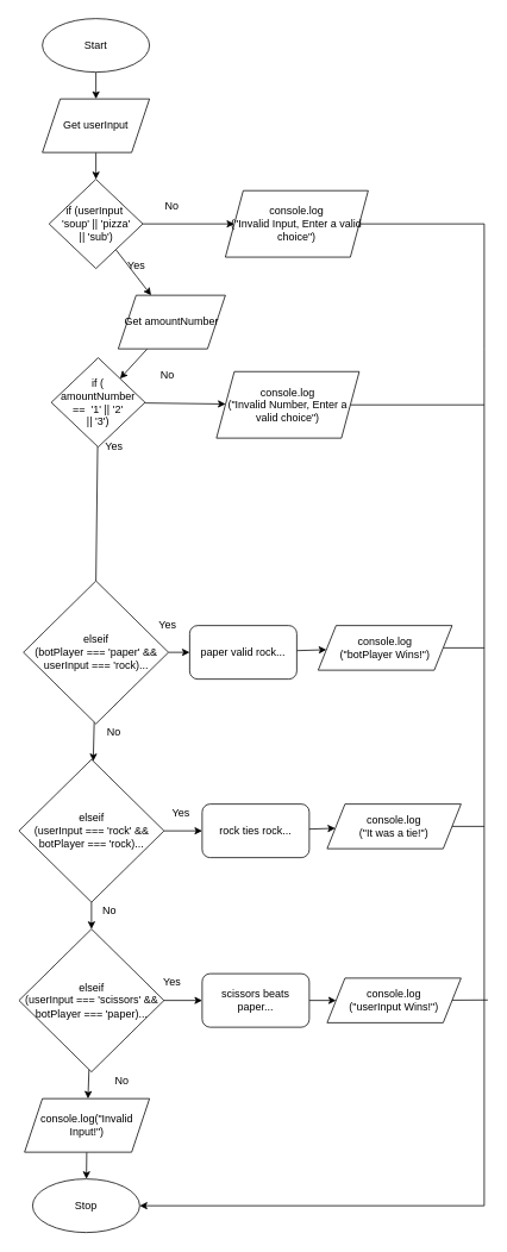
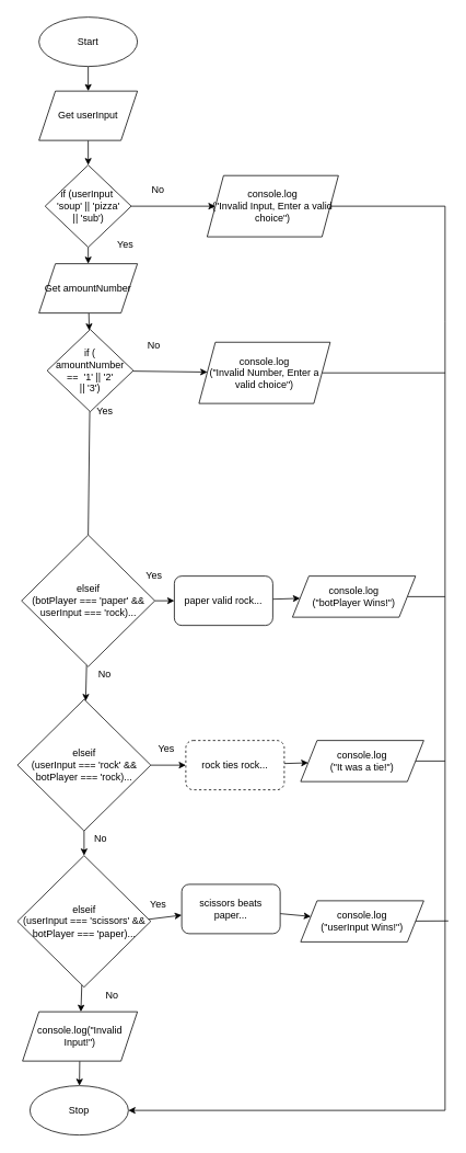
- <mxCell id="44" value="Get amountNumber" style="shape=parallelogram;perimeter=parallelogramPerimeter;whiteSpace=wrap;html=1;fixedSize=1;" vertex="1" parent="1"><mxGeometry x="132" y="330" width="120" height="60" as="geometry" /></mxCell>
+ <mxCell id="44" value="Get amountNumber" style="shape=parallelogram;perimeter=parallelogramPerimeter;whiteSpace=wrap;html=1;fixedSize=1;" vertex="1" parent="1"><mxGeometry x="47" y="320" width="120" height="60" as="geometry" /></mxCell>
- <mxCell id="30" value="rock ties rock..." style="rounded=1;whiteSpace=wrap;html=1;" parent="1" vertex="1"><mxGeometry x="226" y="900" width="120" height="60" as="geometry" /></mxCell>
+ <mxCell id="30" value="rock ties rock..." style="rounded=1;whiteSpace=wrap;html=1;dashed=1;" parent="1" vertex="1"><mxGeometry x="226" y="900" width="120" height="60" as="geometry" /></mxCell>
- <mxCell id="32" value="scissors beats paper..." style="rounded=1;whiteSpace=wrap;html=1;" parent="1" vertex="1"><mxGeometry x="226" y="1090" width="120" height="60" as="geometry" /></mxCell>
+ <mxCell id="32" value="scissors beats paper..." style="rounded=1;whiteSpace=wrap;html=1;" parent="1" vertex="1"><mxGeometry x="221" y="1075" width="120" height="60" as="geometry" /></mxCell>
